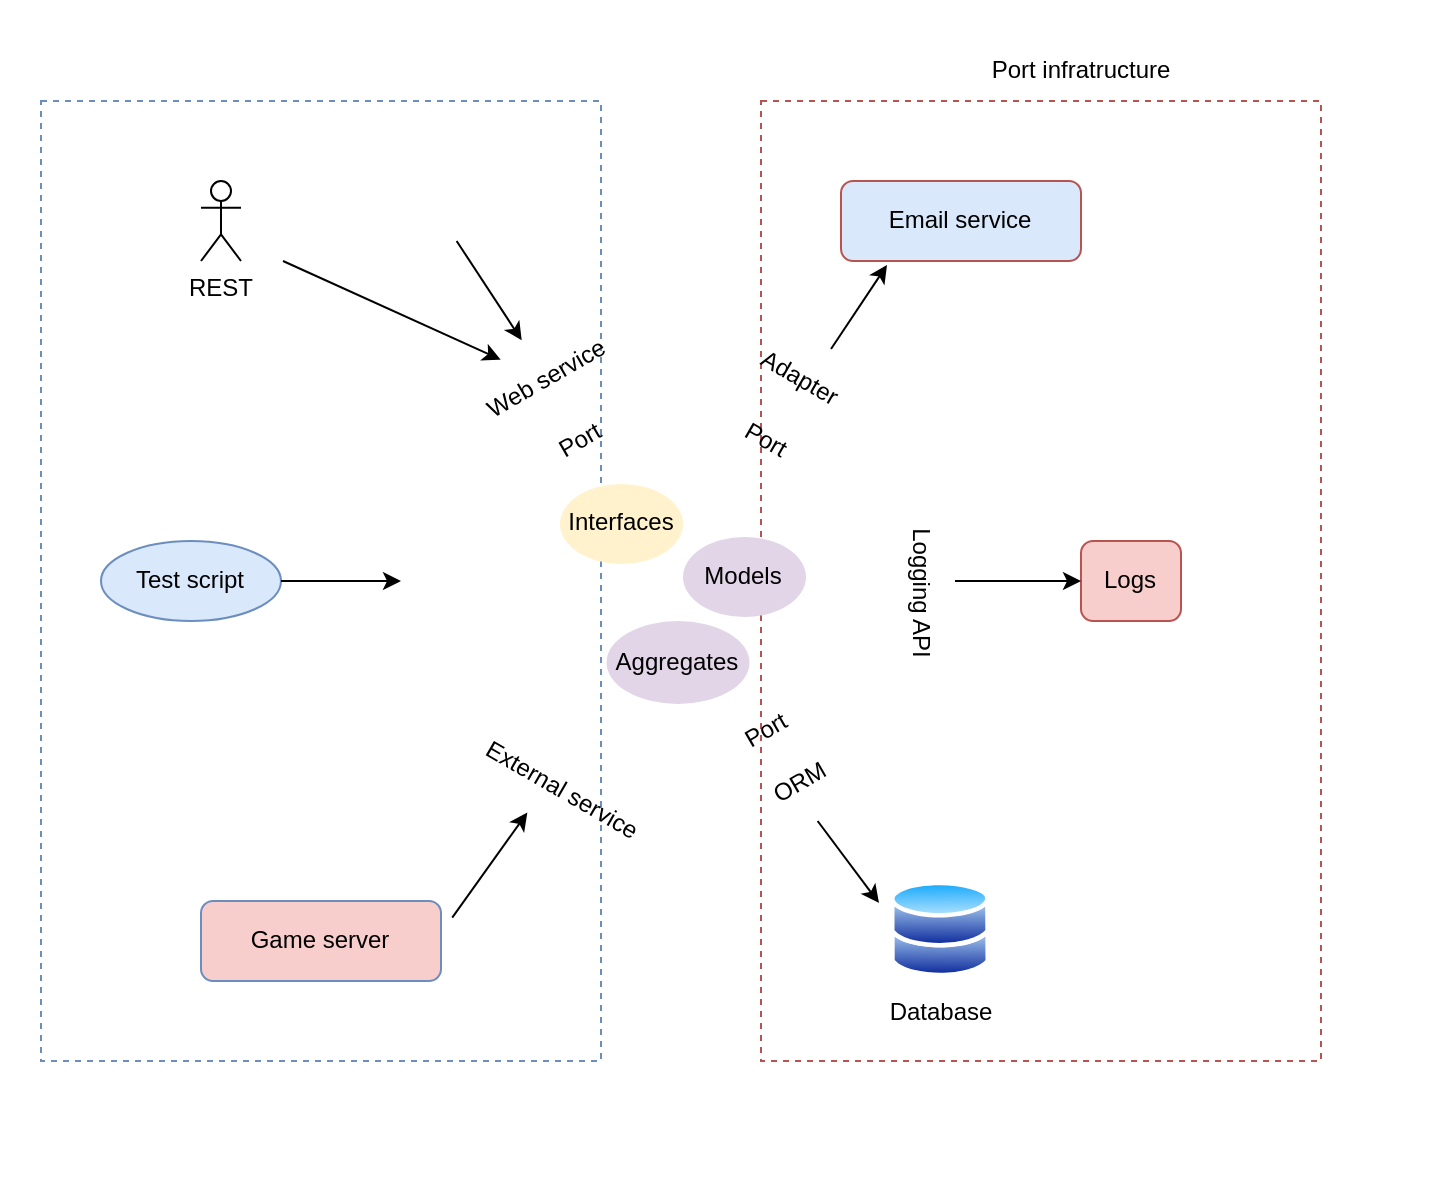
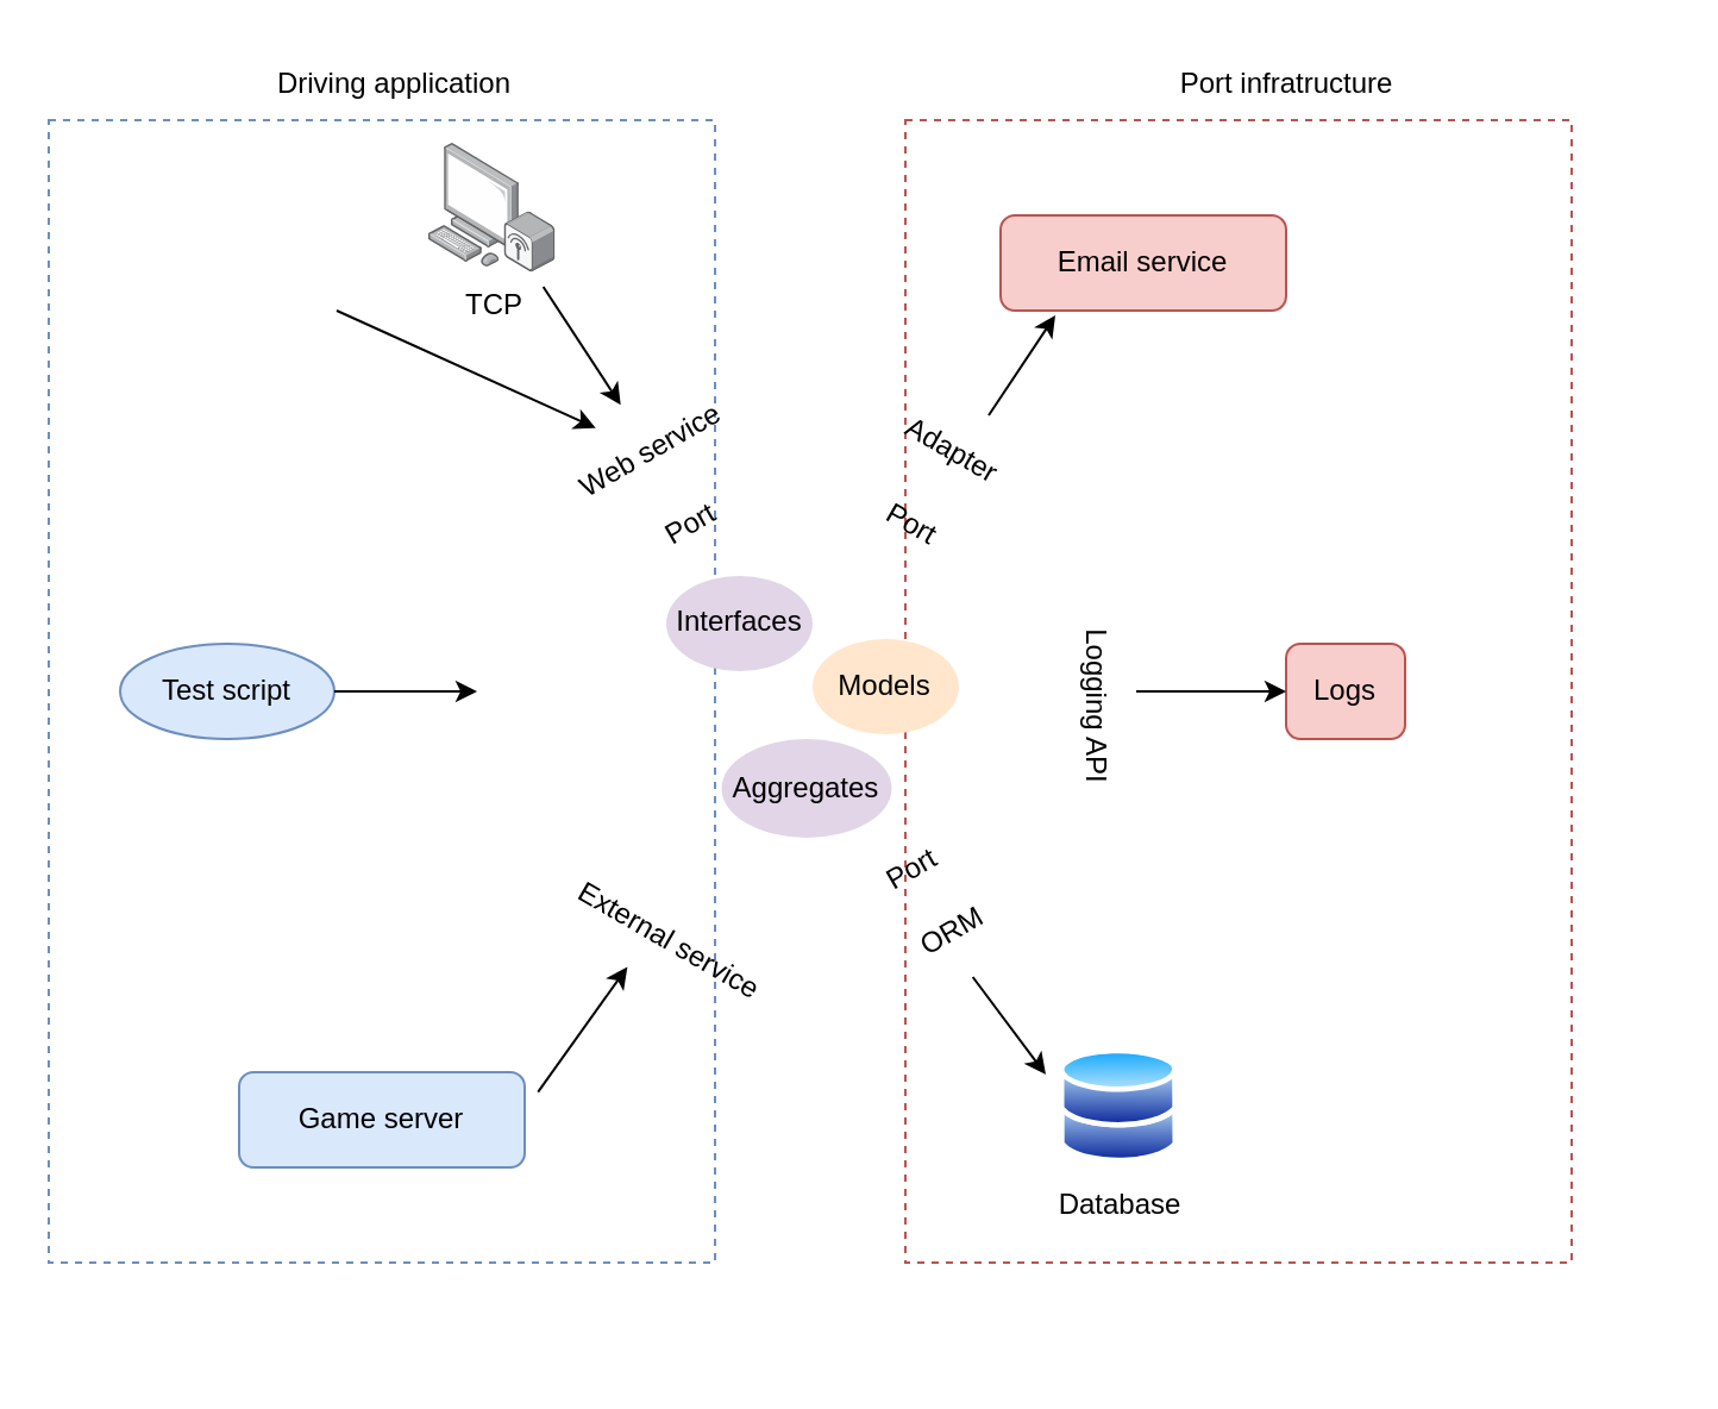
+ <mxCell id="24" value="Driving application" style="text;html=1;align=center;verticalAlign=middle;resizable=0;points=[];autosize=1;strokeColor=none;fillColor=none;" vertex="1" parent="1"><mxGeometry x="105" y="20" width="120" height="30" as="geometry" /></mxCell>
+ <mxCell id="27" value="TCP" style="image;points=[];aspect=fixed;html=1;align=center;shadow=0;dashed=0;image=img/lib/allied_telesis/computer_and_terminals/Personal_Computer_Wireless.svg;" vertex="1" parent="1"><mxGeometry x="180" y="60" width="53.19" height="54.2" as="geometry" /></mxCell>
- <mxCell id="26" value="REST" style="shape=umlActor;verticalLabelPosition=bottom;verticalAlign=top;html=1;outlineConnect=0;" vertex="1" parent="1"><mxGeometry x="100" y="90" width="20" height="40" as="geometry" /></mxCell>
- <mxCell id="7" value="Email service" style="rounded=1;whiteSpace=wrap;html=1;fillColor=#dae8fc;strokeColor=#b85450;" vertex="1" parent="1"><mxGeometry x="420" y="90" width="120" height="40" as="geometry" /></mxCell>
+ <mxCell id="7" value="Email service" style="rounded=1;whiteSpace=wrap;html=1;fillColor=#f8cecc;strokeColor=#b85450;" vertex="1" parent="1"><mxGeometry x="420" y="90" width="120" height="40" as="geometry" /></mxCell>
- <mxCell id="21" value="Interfaces" style="ellipse;whiteSpace=wrap;html=1;fillColor=#fff2cc;strokeColor=none;" vertex="1" parent="11"><mxGeometry x="9.51" y="41.49" width="61.49" height="40" as="geometry" /></mxCell>
+ <mxCell id="21" value="Interfaces" style="ellipse;whiteSpace=wrap;html=1;fillColor=#e1d5e7;strokeColor=none;" vertex="1" parent="11"><mxGeometry x="9.51" y="41.49" width="61.49" height="40" as="geometry" /></mxCell>
- <mxCell id="22" value="Models" style="ellipse;whiteSpace=wrap;html=1;fillColor=#e1d5e7;strokeColor=none;" vertex="1" parent="11"><mxGeometry x="71.0" y="68" width="61.49" height="40" as="geometry" /></mxCell>
+ <mxCell id="22" value="Models" style="ellipse;whiteSpace=wrap;html=1;fillColor=#ffe6cc;strokeColor=none;" vertex="1" parent="11"><mxGeometry x="71.0" y="68" width="61.49" height="40" as="geometry" /></mxCell>
- <mxCell id="25" value="Game server" style="rounded=1;whiteSpace=wrap;html=1;fillColor=#f8cecc;strokeColor=#6c8ebf;" vertex="1" parent="1"><mxGeometry x="100" y="450" width="120" height="40" as="geometry" /></mxCell>
+ <mxCell id="25" value="Game server" style="rounded=1;whiteSpace=wrap;html=1;fillColor=#dae8fc;strokeColor=#6c8ebf;" vertex="1" parent="1"><mxGeometry x="100" y="450" width="120" height="40" as="geometry" /></mxCell>
